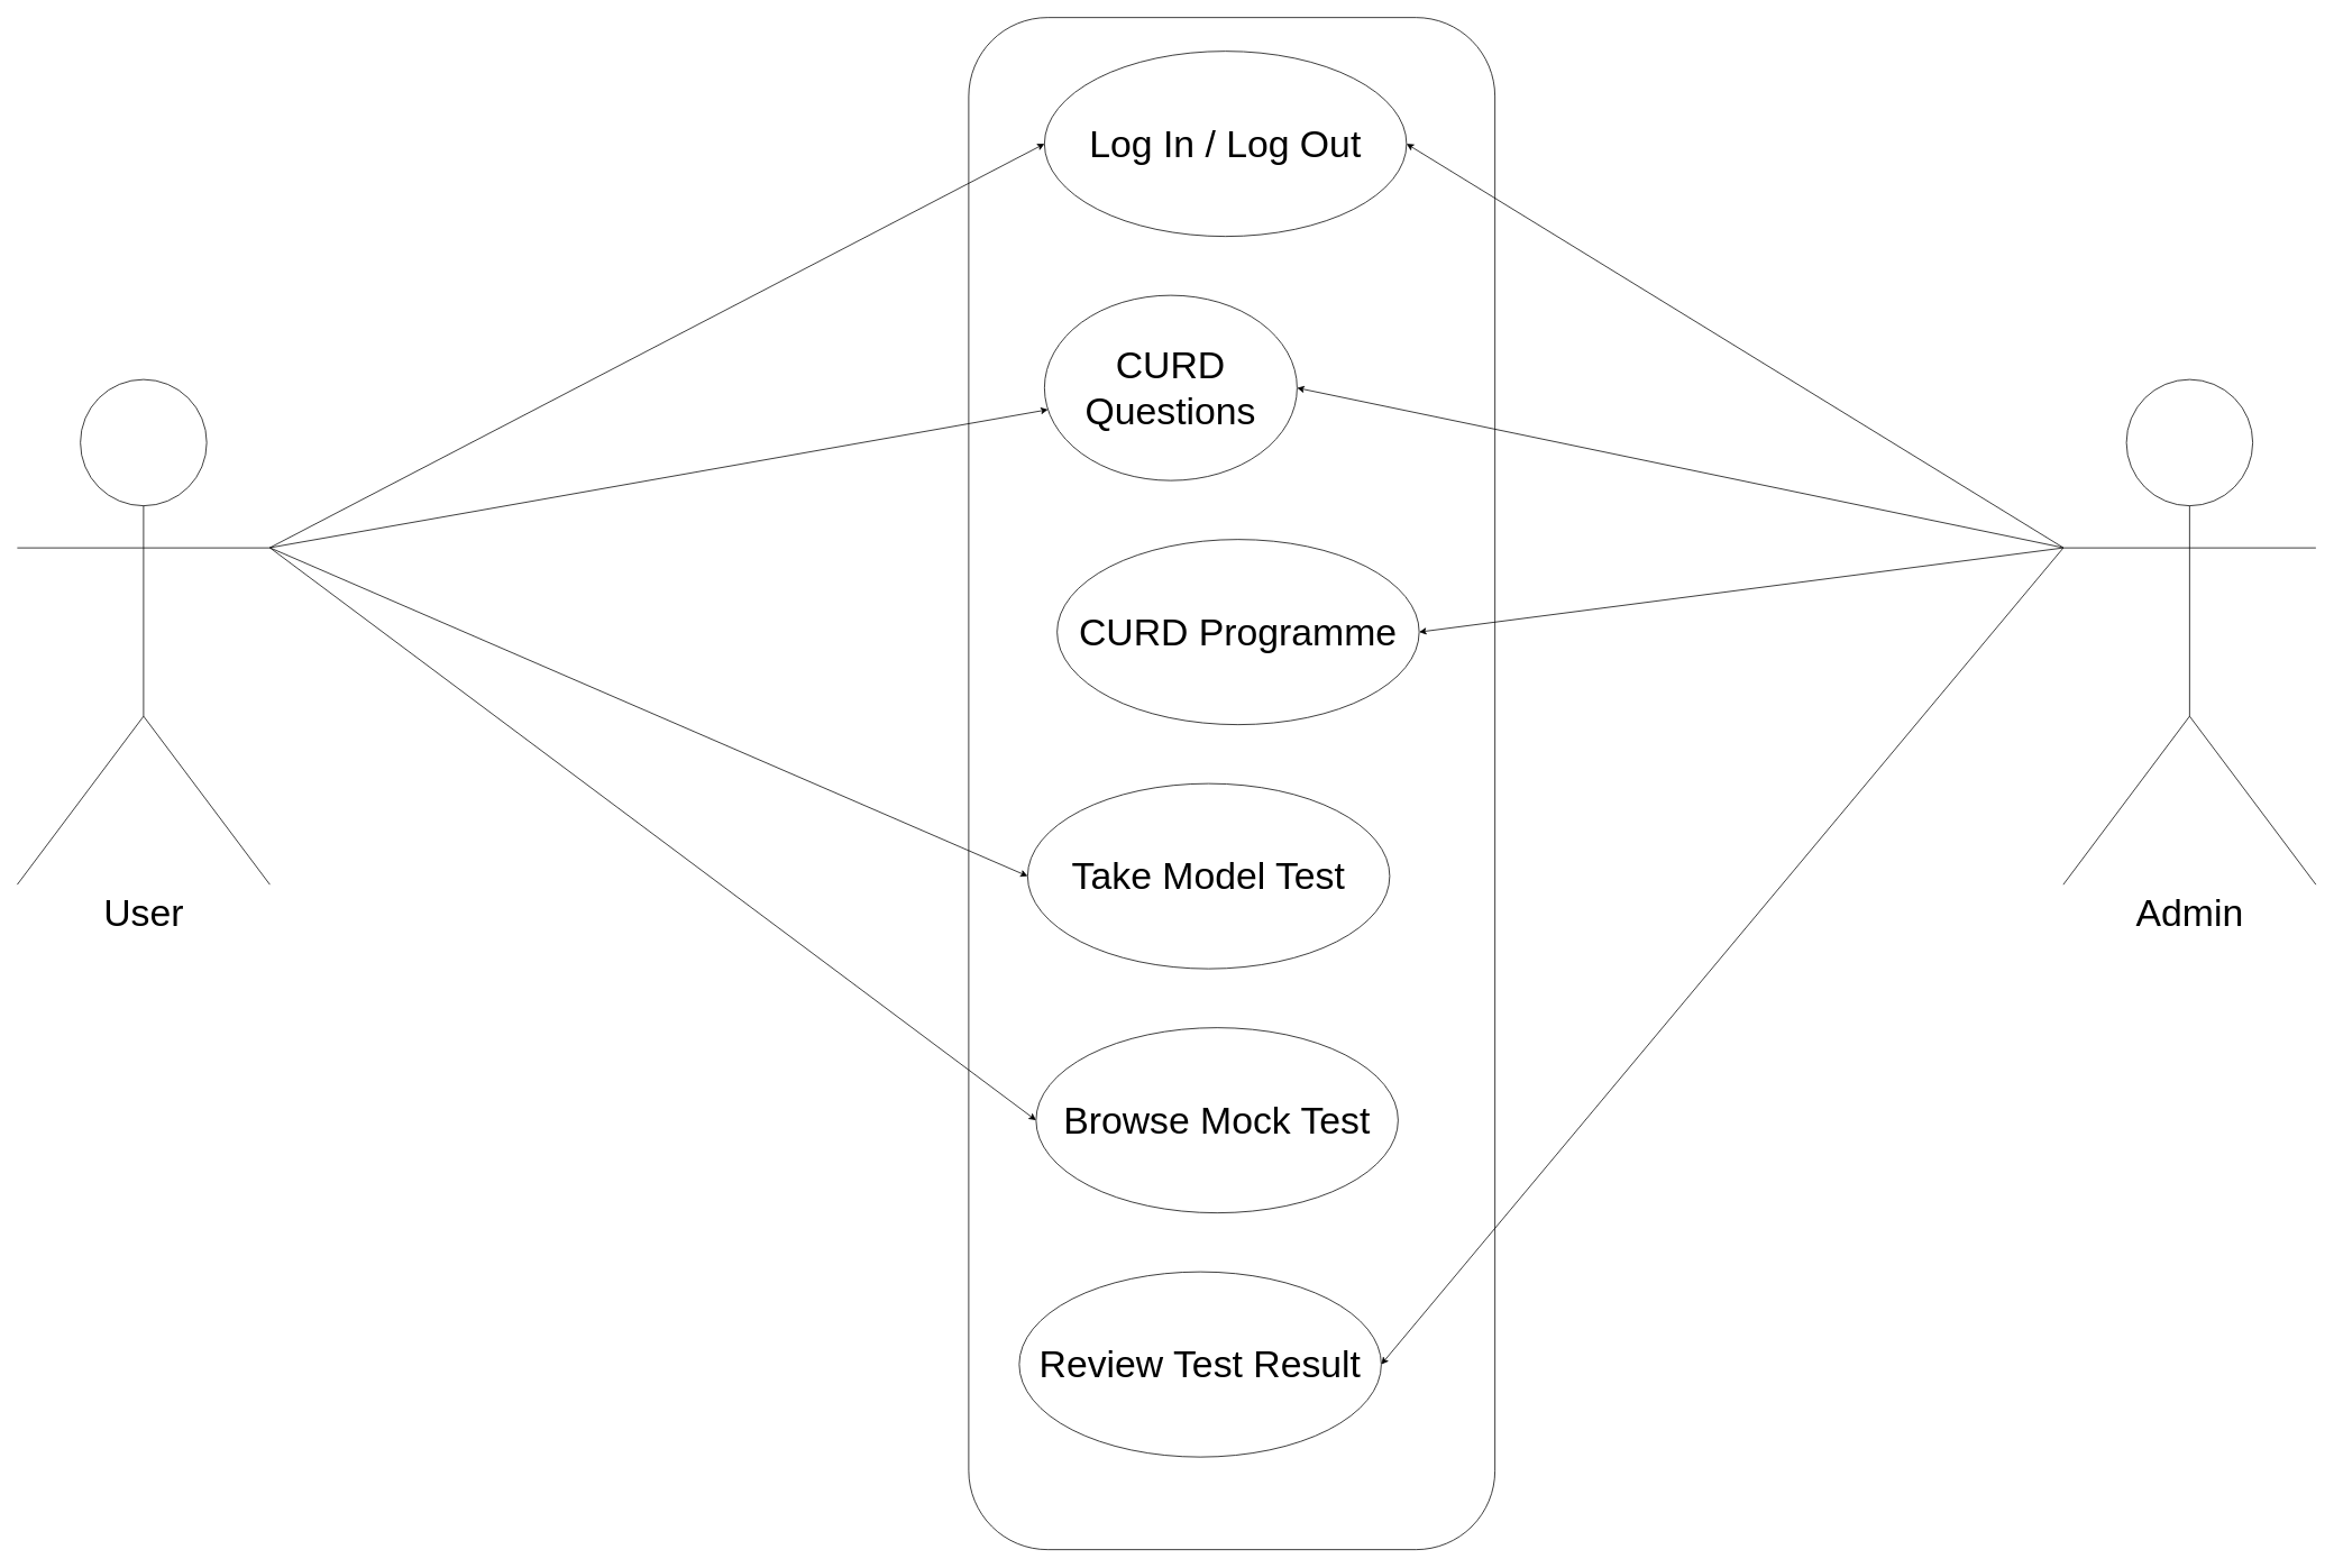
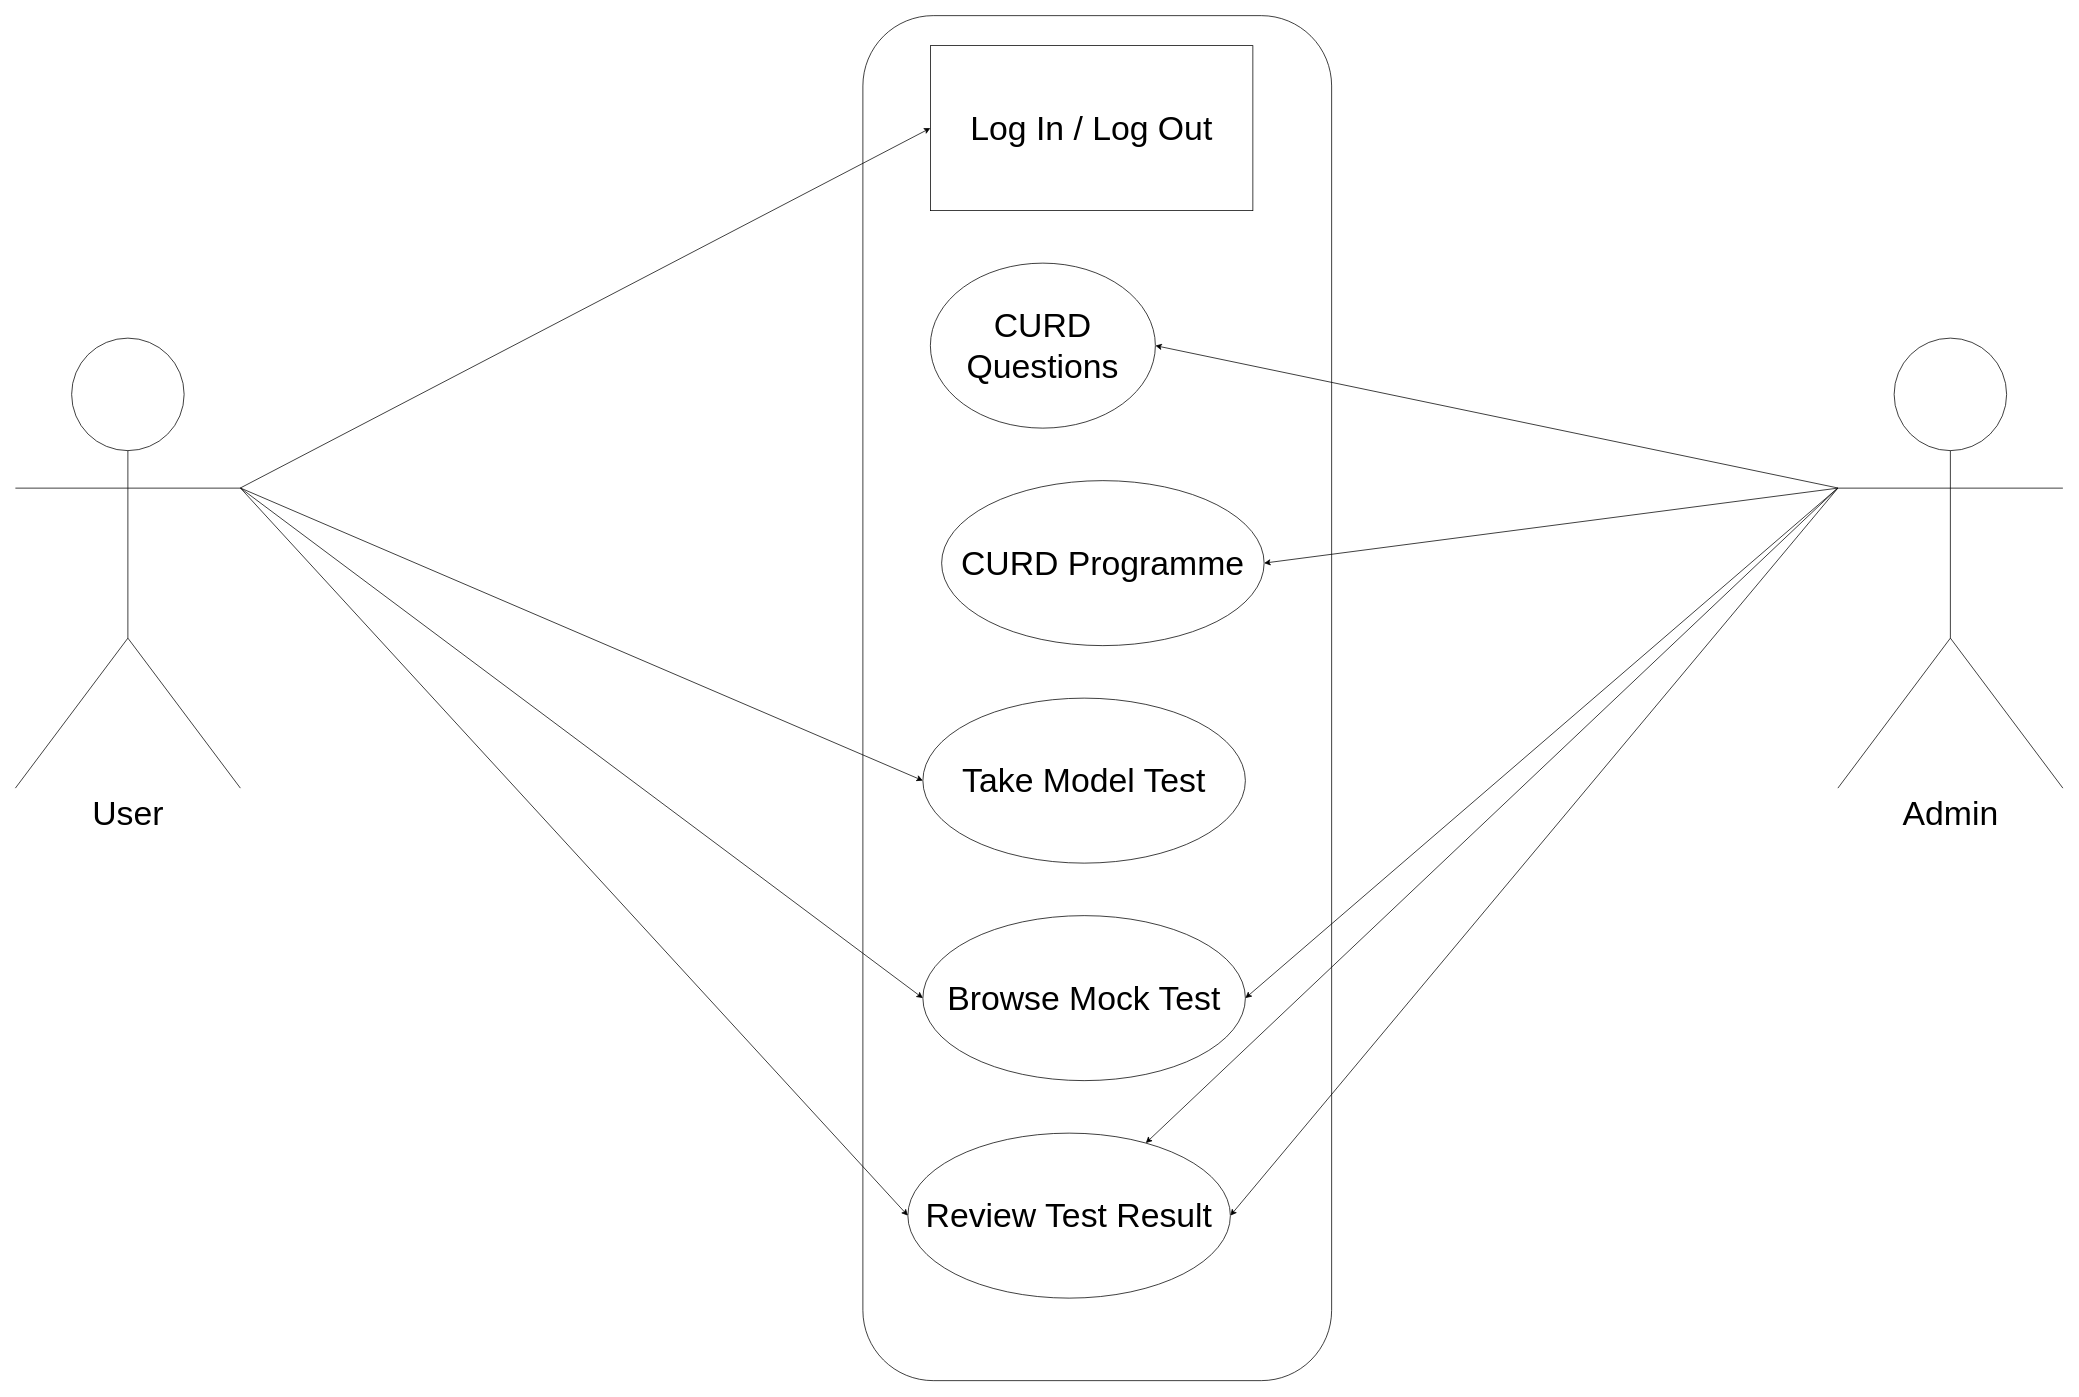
- <mxCell id="3" value="&lt;font style=&quot;font-size: 45px;&quot;&gt;Log In / Log Out&lt;/font&gt;" style="ellipse;whiteSpace=wrap;html=1;" parent="1" vertex="1"><mxGeometry x="1240" y="60" width="430" height="220" as="geometry" /></mxCell>
+ <mxCell id="3" value="&lt;font style=&quot;font-size: 45px;&quot;&gt;Log In / Log Out&lt;/font&gt;" style="whiteSpace=wrap;html=1;rounded=0;" parent="1" vertex="1"><mxGeometry x="1240" y="60" width="430" height="220" as="geometry" /></mxCell>
- <mxCell id="19" value="" style="endArrow=classic;html=1;rounded=0;entryX=1;entryY=0.5;entryDx=0;entryDy=0;exitX=0;exitY=0.333;exitDx=0;exitDy=0;exitPerimeter=0;" parent="1" source="10" target="3" edge="1"><mxGeometry width="50" height="50" relative="1" as="geometry"><mxPoint x="2430" y="620" as="sourcePoint" /><mxPoint x="1680" y="470" as="targetPoint" /></mxGeometry></mxCell>
+ <mxCell id="19" value="" style="endArrow=classic;html=1;rounded=0;exitX=0;exitY=0.333;exitDx=0;exitDy=0;exitPerimeter=0;" parent="1" source="10" target="8" edge="1"><mxGeometry width="50" height="50" relative="1" as="geometry"><mxPoint x="2430" y="620" as="sourcePoint" /><mxPoint x="1680" y="470" as="targetPoint" /></mxGeometry></mxCell>
- <mxCell id="17" value="" style="endArrow=classic;html=1;rounded=0;exitX=1;exitY=0.333;exitDx=0;exitDy=0;exitPerimeter=0;strokeWidth=1;" parent="1" source="9" target="4" edge="1"><mxGeometry width="50" height="50" relative="1" as="geometry"><mxPoint x="330" y="660" as="sourcePoint" /><mxPoint x="1240" y="1340" as="targetPoint" /></mxGeometry></mxCell>
+ <mxCell id="17" value="" style="endArrow=classic;html=1;rounded=0;exitX=1;exitY=0.333;exitDx=0;exitDy=0;exitPerimeter=0;entryX=0;entryY=0.5;entryDx=0;entryDy=0;strokeWidth=1;" parent="1" source="9" target="8" edge="1"><mxGeometry width="50" height="50" relative="1" as="geometry"><mxPoint x="330" y="660" as="sourcePoint" /><mxPoint x="1240" y="1340" as="targetPoint" /></mxGeometry></mxCell>
+ <mxCell id="16" value="" style="endArrow=classic;html=1;rounded=0;entryX=1;entryY=0.5;entryDx=0;entryDy=0;exitX=0;exitY=0.333;exitDx=0;exitDy=0;exitPerimeter=0;" parent="1" source="10" target="7" edge="1"><mxGeometry width="50" height="50" relative="1" as="geometry"><mxPoint x="2450" y="690" as="sourcePoint" /><mxPoint x="1660" y="760" as="targetPoint" /></mxGeometry></mxCell>
- <mxCell id="6" value="&lt;font style=&quot;font-size: 45px;&quot;&gt;Take Model Test&lt;/font&gt;" style="ellipse;whiteSpace=wrap;html=1;" parent="1" vertex="1"><mxGeometry x="1220" y="930" width="430" height="220" as="geometry" /></mxCell>
+ <mxCell id="6" value="&lt;font style=&quot;font-size: 45px;&quot;&gt;Take Model Test&lt;/font&gt;" style="ellipse;whiteSpace=wrap;html=1;" parent="1" vertex="1"><mxGeometry x="1230" y="930" width="430" height="220" as="geometry" /></mxCell>
